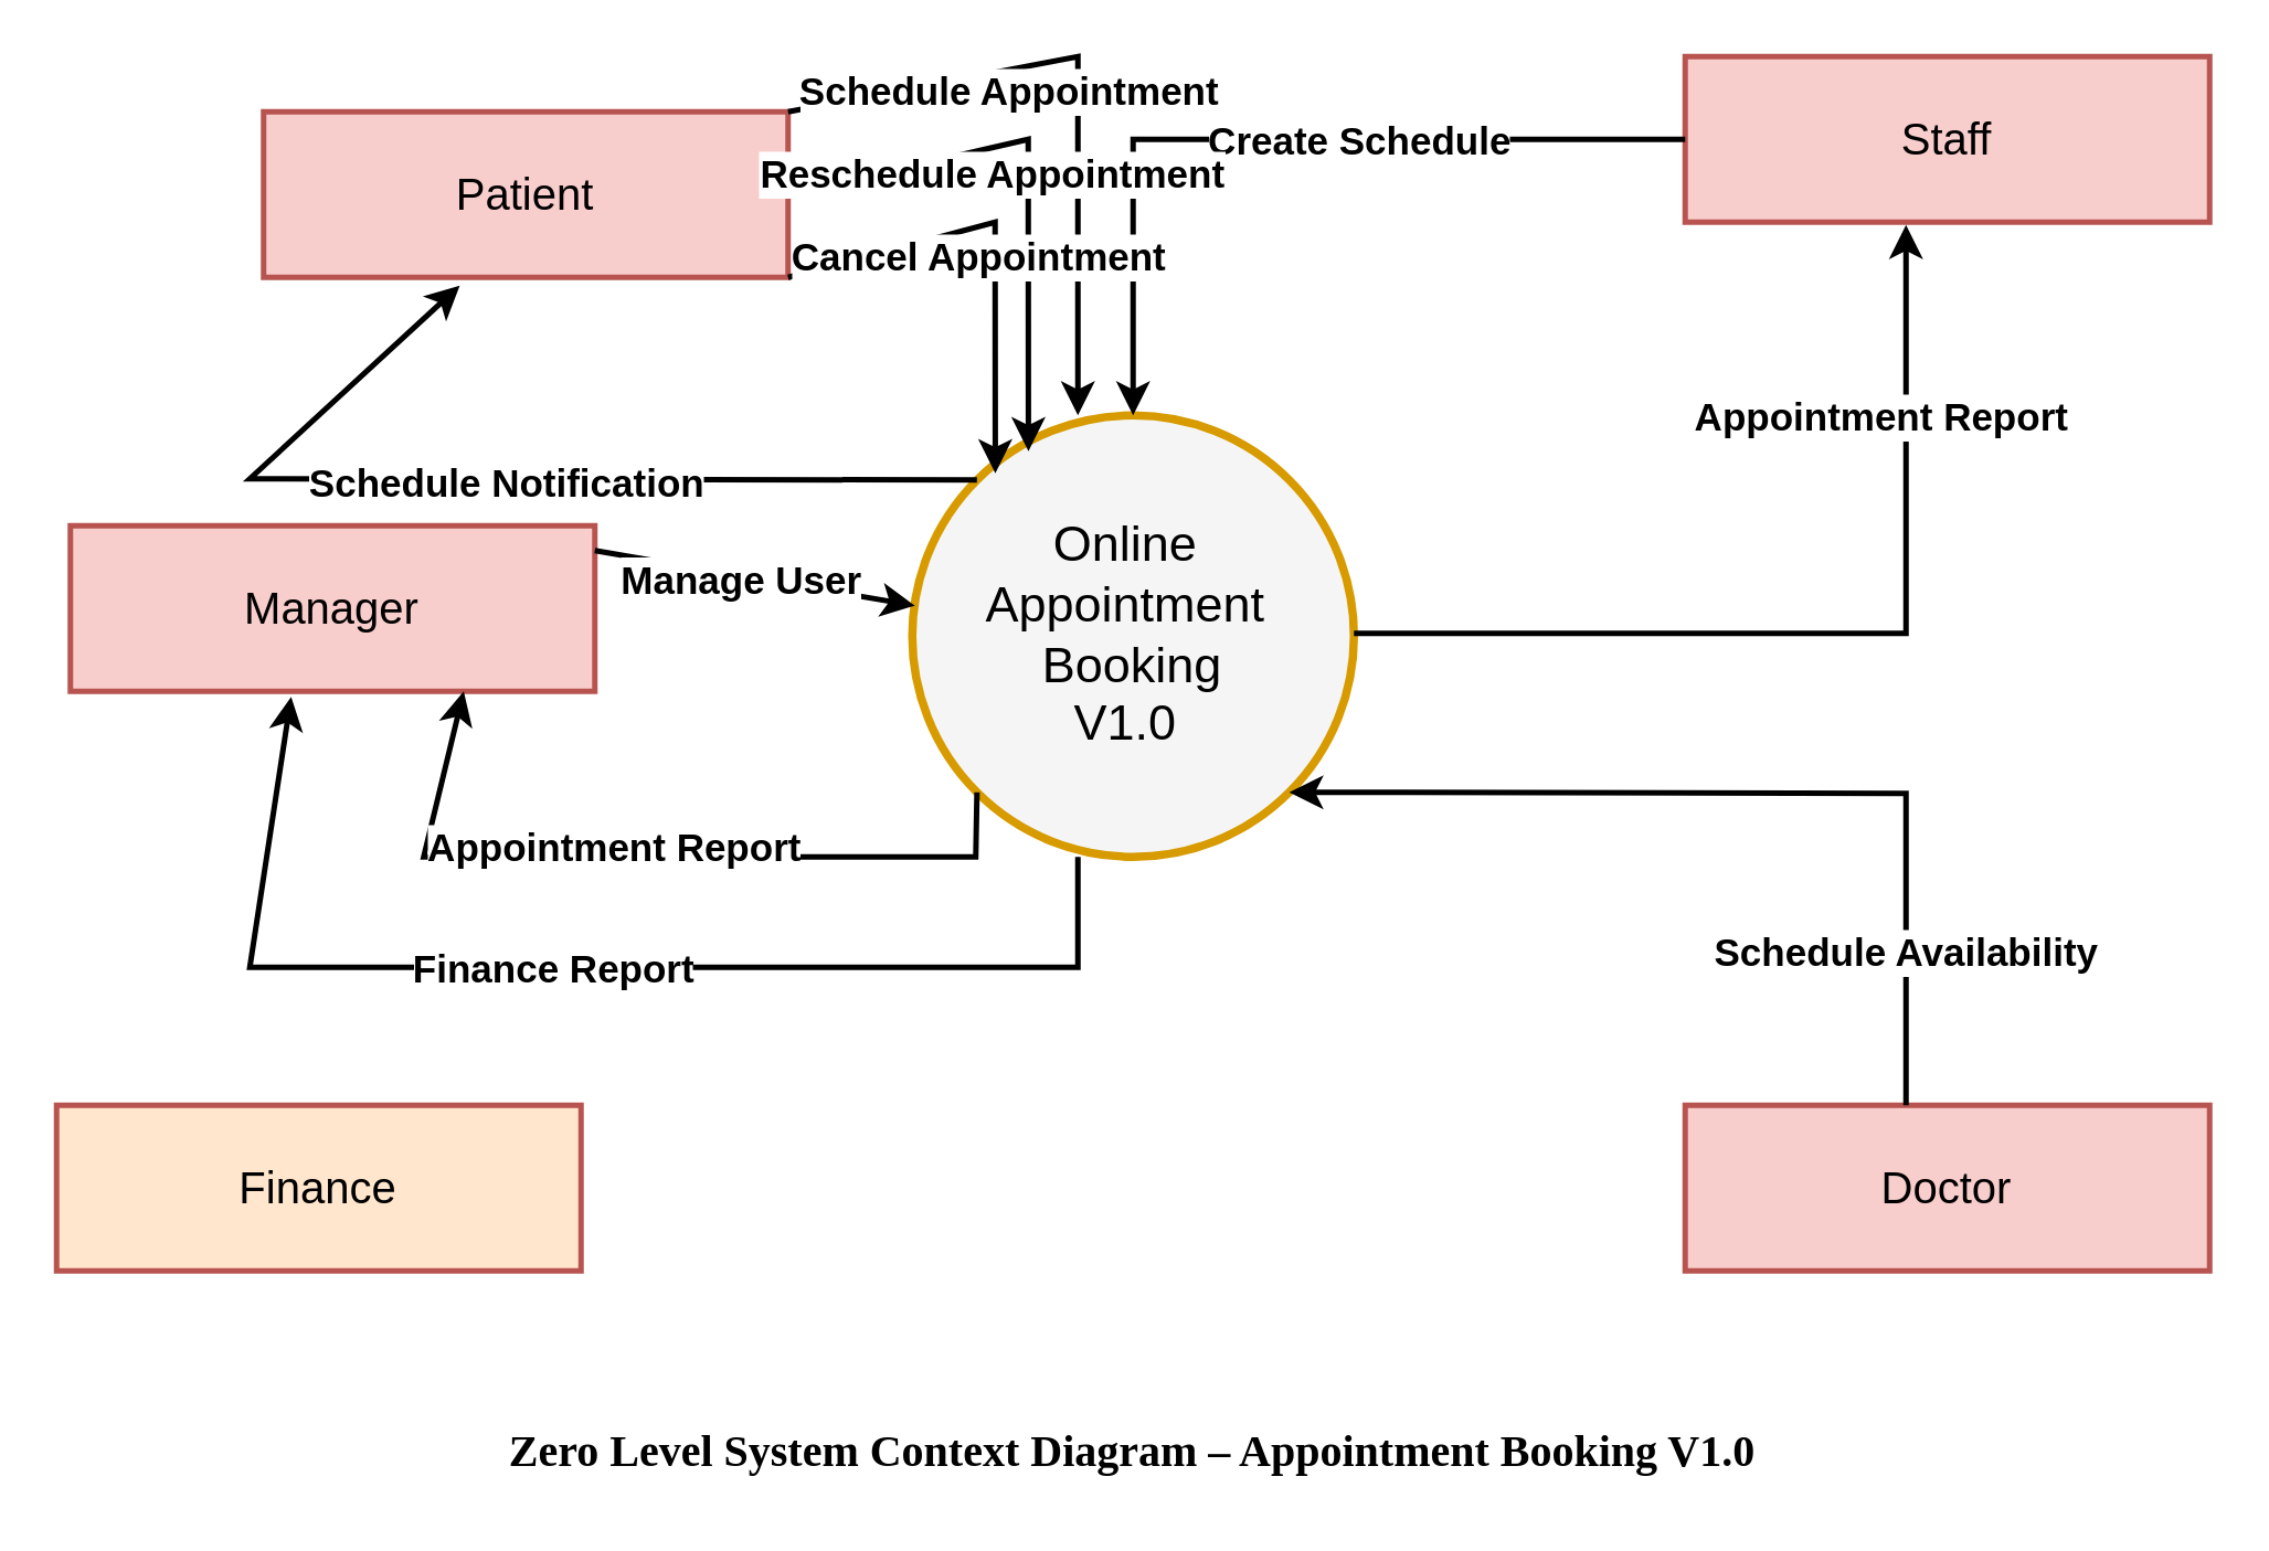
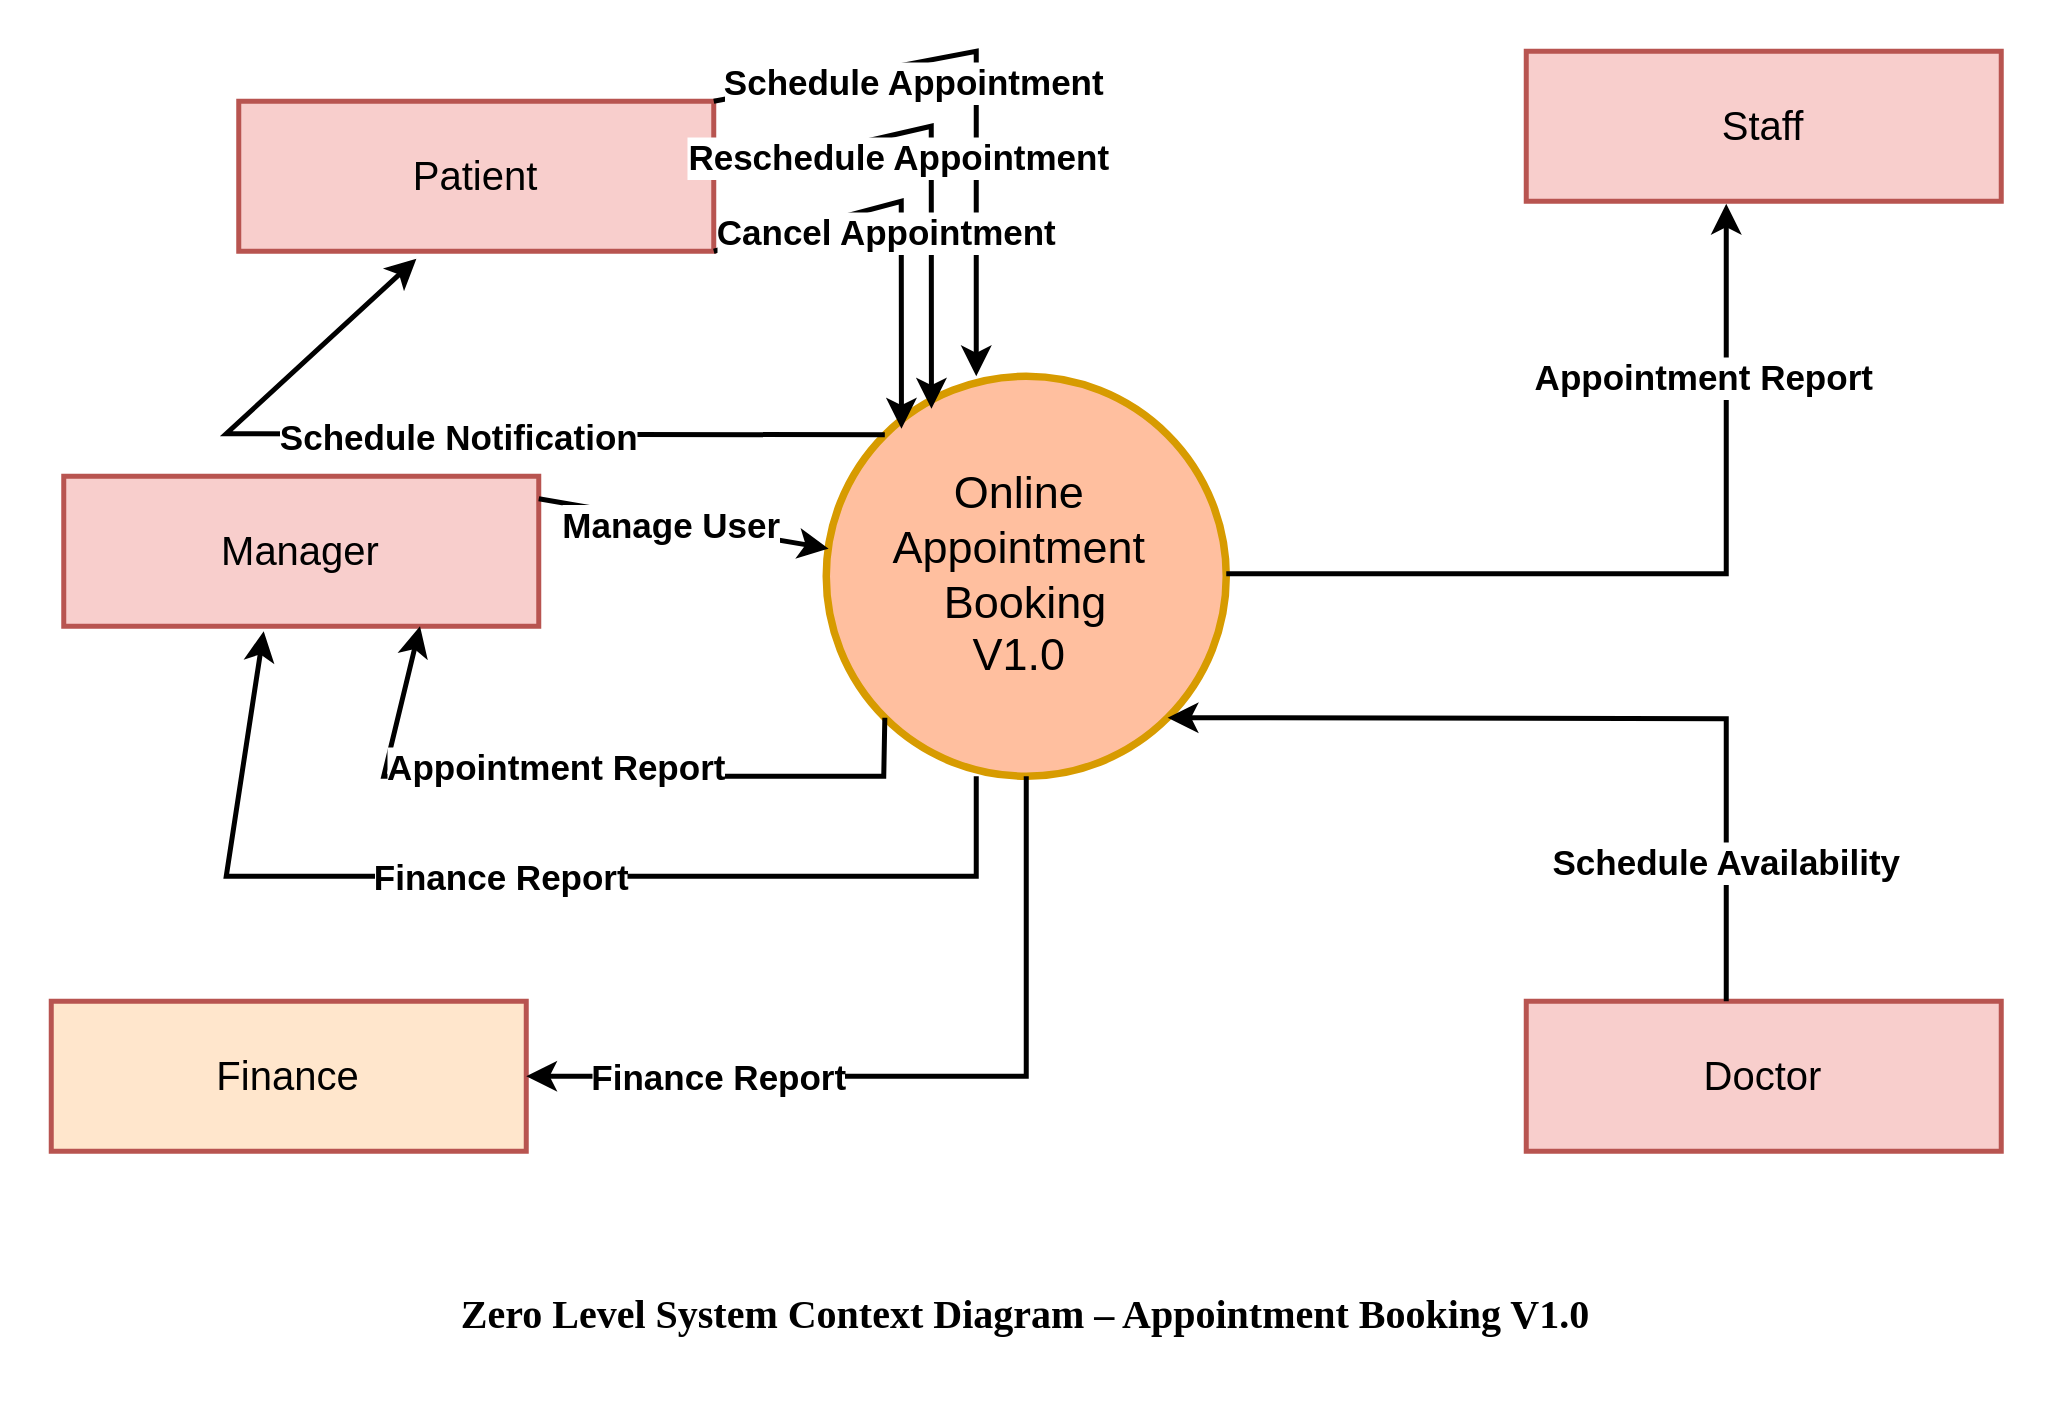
- <mxCell id="7" value="" style="endArrow=classic;html=1;rounded=0;strokeWidth=2;" parent="1" source="4" target="2" edge="1"><mxGeometry width="50" height="50" relative="1" as="geometry"><mxPoint x="410" y="120" as="sourcePoint" /><mxPoint x="460" y="70" as="targetPoint" /><Array as="points"><mxPoint x="410" y="50" /></Array></mxGeometry></mxCell>
- <mxCell id="8" value="&lt;font style=&quot;font-size: 14px;&quot;&gt;&lt;b&gt;Create Schedule&lt;/b&gt;&lt;/font&gt;" style="edgeLabel;html=1;align=center;verticalAlign=middle;resizable=0;points=[];" parent="7" vertex="1" connectable="0"><mxGeometry x="0.041" y="-2" relative="1" as="geometry"><mxPoint x="37" y="2" as="offset" /></mxGeometry></mxCell>
- <mxCell id="2" value="&lt;font style=&quot;font-size: 18px;&quot;&gt;Online&amp;nbsp;&lt;/font&gt;&lt;div&gt;&lt;font style=&quot;font-size: 18px;&quot;&gt;Appointment&amp;nbsp;&lt;/font&gt;&lt;/div&gt;&lt;div&gt;&lt;font style=&quot;font-size: 18px;&quot;&gt;Booking&lt;/font&gt;&lt;/div&gt;&lt;div&gt;&lt;font style=&quot;font-size: 18px;&quot;&gt;V1.0&amp;nbsp;&lt;/font&gt;&lt;/div&gt;" style="ellipse;whiteSpace=wrap;html=1;aspect=fixed;fillColor=#f5f5f5;strokeColor=#d79b00;strokeWidth=3;" parent="1" vertex="1"><mxGeometry x="330" y="150" width="160" height="160" as="geometry" /></mxCell>
+ <mxCell id="2" value="&lt;font style=&quot;font-size: 18px;&quot;&gt;Online&amp;nbsp;&lt;/font&gt;&lt;div&gt;&lt;font style=&quot;font-size: 18px;&quot;&gt;Appointment&amp;nbsp;&lt;/font&gt;&lt;/div&gt;&lt;div&gt;&lt;font style=&quot;font-size: 18px;&quot;&gt;Booking&lt;/font&gt;&lt;/div&gt;&lt;div&gt;&lt;font style=&quot;font-size: 18px;&quot;&gt;V1.0&amp;nbsp;&lt;/font&gt;&lt;/div&gt;" style="ellipse;whiteSpace=wrap;html=1;aspect=fixed;fillColor=#FFBF9F;strokeColor=#d79b00;strokeWidth=3;" parent="1" vertex="1"><mxGeometry x="330" y="150" width="160" height="160" as="geometry" /></mxCell>
+ <mxCell id="13" value="" style="endArrow=classic;html=1;rounded=0;exitX=0.5;exitY=1;exitDx=0;exitDy=0;entryX=1;entryY=0.5;entryDx=0;entryDy=0;strokeWidth=2;" parent="1" source="2" target="6" edge="1"><mxGeometry width="50" height="50" relative="1" as="geometry"><mxPoint x="200" y="340" as="sourcePoint" /><mxPoint x="280" y="380" as="targetPoint" /><Array as="points"><mxPoint x="410" y="430" /></Array></mxGeometry></mxCell>
+ <mxCell id="14" value="&lt;font style=&quot;font-size: 14px;&quot;&gt;&lt;b&gt;Finance Report&lt;/b&gt;&lt;/font&gt;" style="edgeLabel;html=1;align=center;verticalAlign=middle;resizable=0;points=[];" parent="13" vertex="1" connectable="0"><mxGeometry x="0.525" relative="1" as="geometry"><mxPoint as="offset" /></mxGeometry></mxCell>
